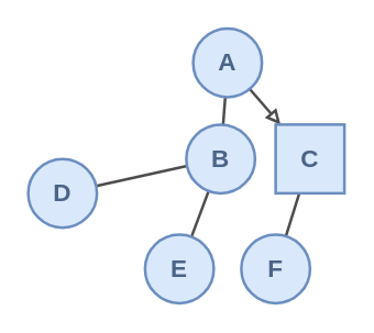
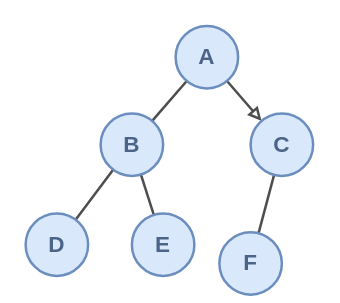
- <mxCell id="10" value="B" style="ellipse;whiteSpace=wrap;html=1;aspect=fixed;fillColor=#dae8fc;strokeColor=#6c8ebf;strokeWidth=2;fontSize=18;fontStyle=1;fontColor=#4B6487;" parent="1" vertex="1"><mxGeometry x="135" y="90" width="50" height="50" as="geometry" /></mxCell>
+ <mxCell id="10" value="B" style="ellipse;whiteSpace=wrap;html=1;aspect=fixed;fillColor=#dae8fc;strokeColor=#6c8ebf;strokeWidth=2;fontSize=18;fontStyle=1;fontColor=#4B6487;" parent="1" vertex="1"><mxGeometry x="80" y="90" width="50" height="50" as="geometry" /></mxCell>
- <mxCell id="6" value="C" style="whiteSpace=wrap;html=1;aspect=fixed;fillColor=#dae8fc;strokeColor=#6c8ebf;strokeWidth=2;fontSize=18;fontStyle=1;fontColor=#4B6487;rounded=0;" parent="1" vertex="1"><mxGeometry x="200" y="90" width="50" height="50" as="geometry" /></mxCell>
+ <mxCell id="6" value="C" style="ellipse;whiteSpace=wrap;html=1;aspect=fixed;fillColor=#dae8fc;strokeColor=#6c8ebf;strokeWidth=2;fontSize=18;fontStyle=1;fontColor=#4B6487;" parent="1" vertex="1"><mxGeometry x="200" y="90" width="50" height="50" as="geometry" /></mxCell>
- <mxCell id="12" value="D" style="ellipse;whiteSpace=wrap;html=1;aspect=fixed;fillColor=#dae8fc;strokeColor=#6c8ebf;strokeWidth=2;fontSize=18;fontStyle=1;fontColor=#4B6487;" parent="1" vertex="1"><mxGeometry x="20" y="115" width="50" height="50" as="geometry" /></mxCell>
+ <mxCell id="12" value="D" style="ellipse;whiteSpace=wrap;html=1;aspect=fixed;fillColor=#dae8fc;strokeColor=#6c8ebf;strokeWidth=2;fontSize=18;fontStyle=1;fontColor=#4B6487;" parent="1" vertex="1"><mxGeometry x="20" y="170" width="50" height="50" as="geometry" /></mxCell>
- <mxCell id="7" value="F" style="ellipse;whiteSpace=wrap;html=1;aspect=fixed;fillColor=#dae8fc;strokeColor=#6c8ebf;strokeWidth=2;fontSize=18;fontStyle=1;fontColor=#4B6487;" parent="1" vertex="1"><mxGeometry x="175" y="170" width="50" height="50" as="geometry" /></mxCell>
+ <mxCell id="7" value="F" style="ellipse;whiteSpace=wrap;html=1;aspect=fixed;fillColor=#dae8fc;strokeColor=#6c8ebf;strokeWidth=2;fontSize=18;fontStyle=1;fontColor=#4B6487;" parent="1" vertex="1"><mxGeometry x="175" y="185" width="50" height="50" as="geometry" /></mxCell>
